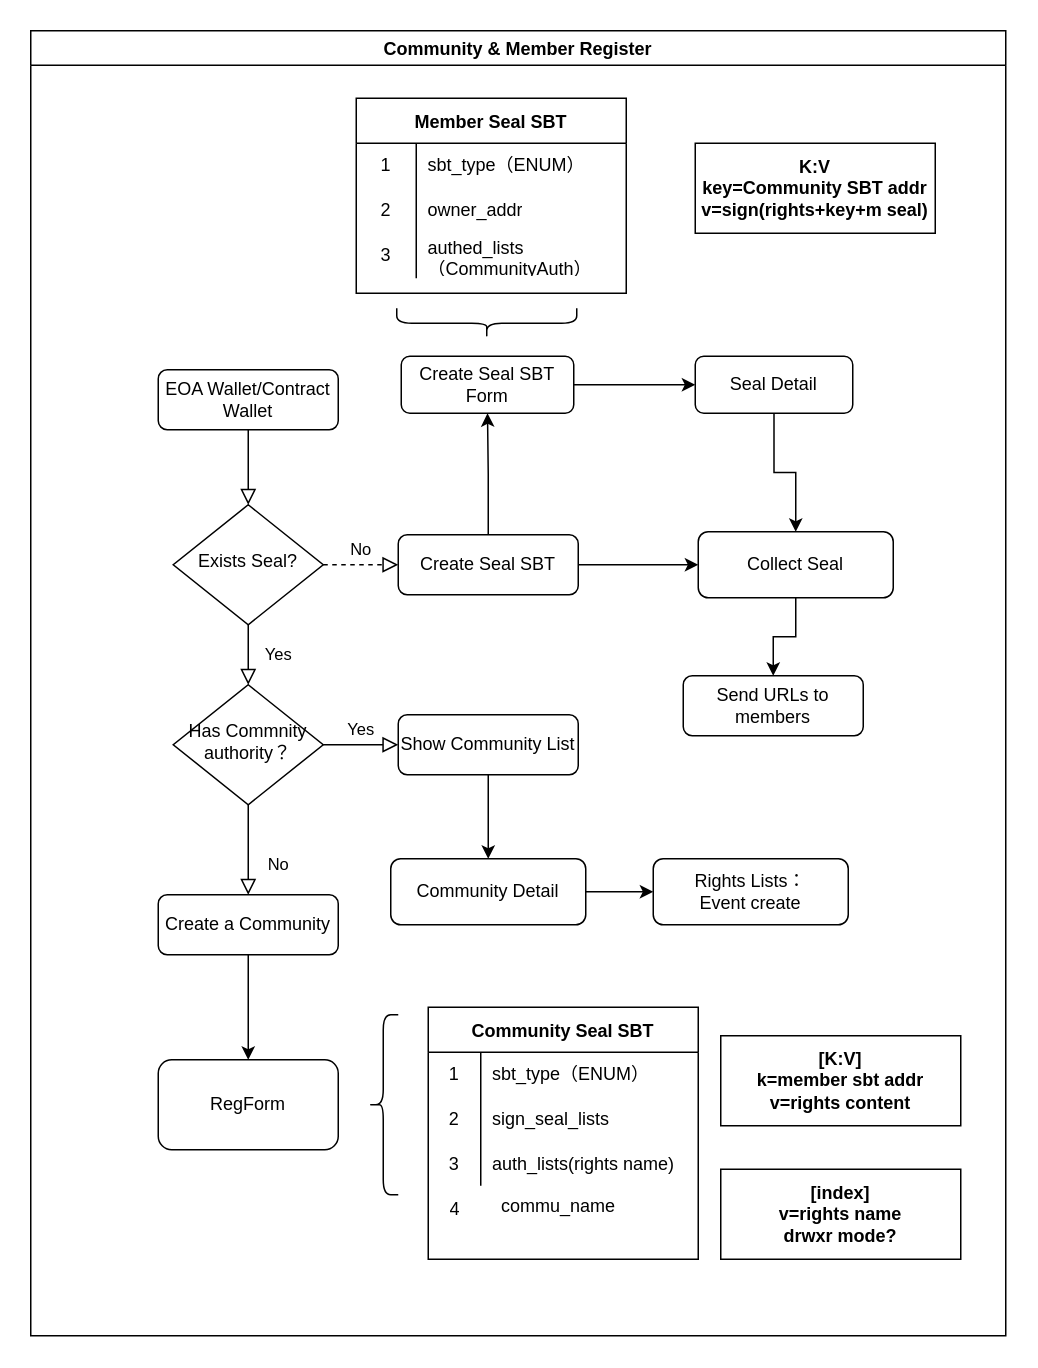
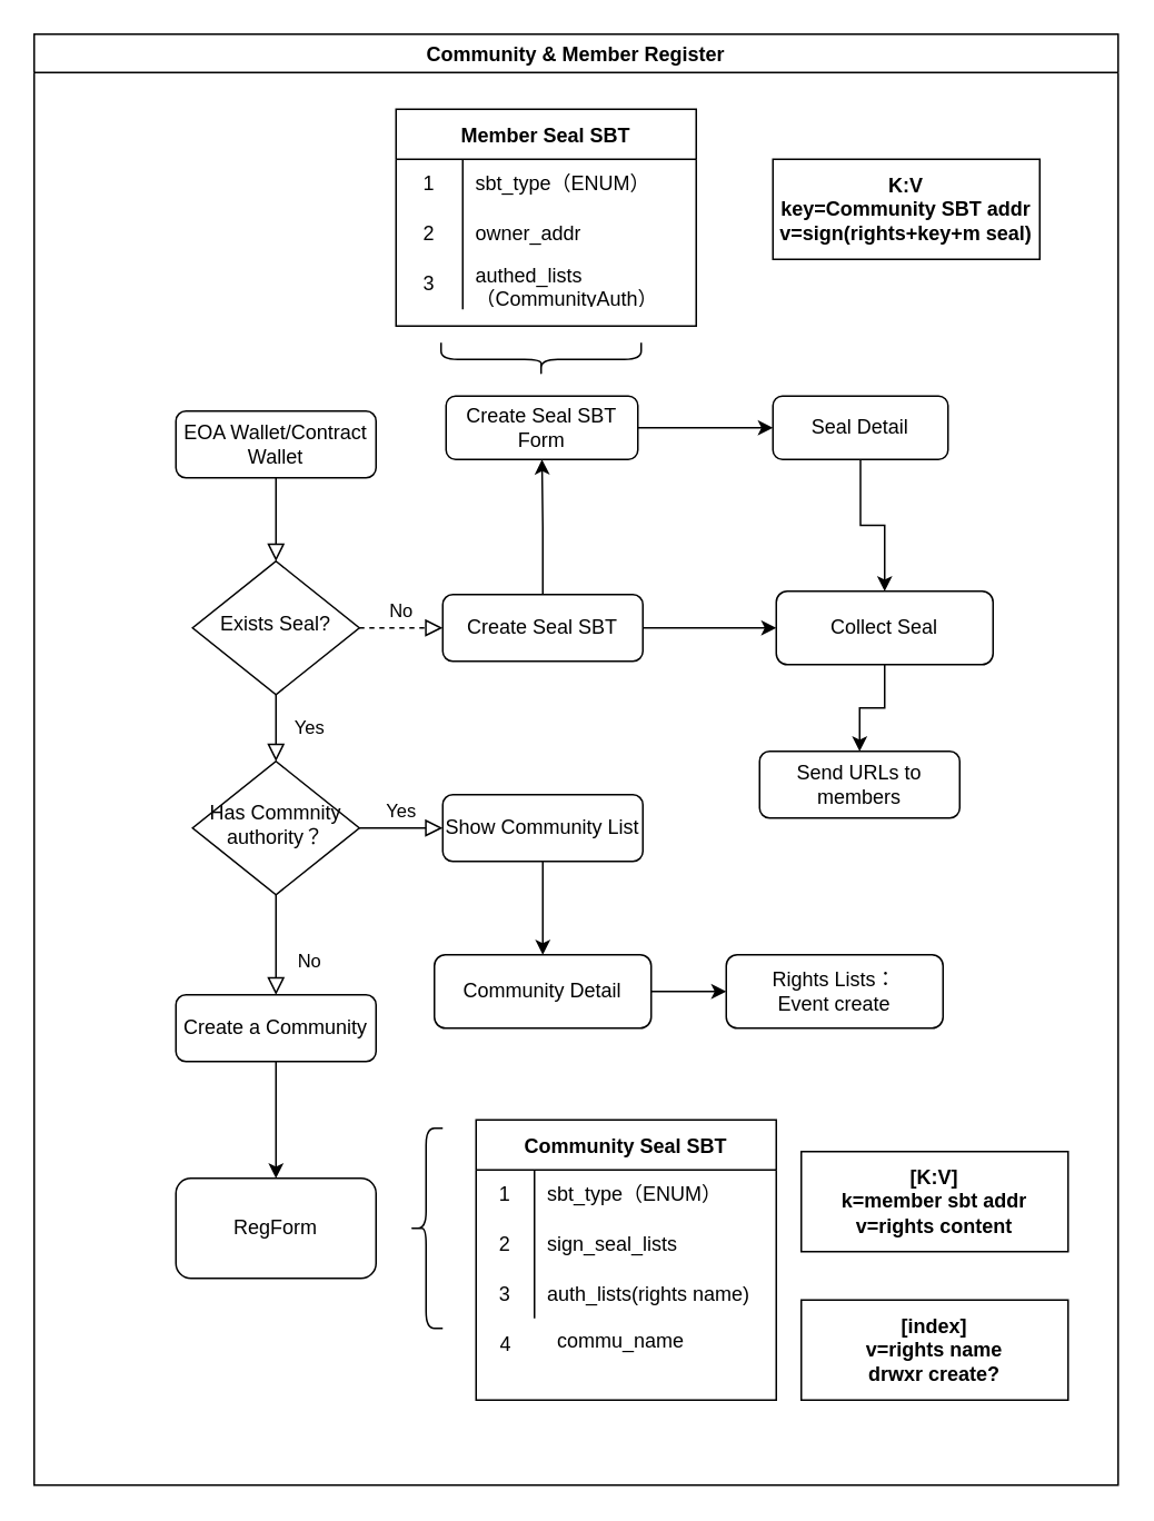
- <mxCell id="52" value="[index]&lt;br&gt;v=rights name&lt;br&gt;drwxr mode?" style="whiteSpace=wrap;html=1;startSize=30;fontStyle=1;" parent="2" vertex="1"><mxGeometry x="460" y="759" width="160" height="60" as="geometry" /></mxCell>
+ <mxCell id="52" value="[index]&lt;br&gt;v=rights name&lt;br&gt;drwxr create?" style="whiteSpace=wrap;html=1;startSize=30;fontStyle=1;" parent="2" vertex="1"><mxGeometry x="460" y="759" width="160" height="60" as="geometry" /></mxCell>
